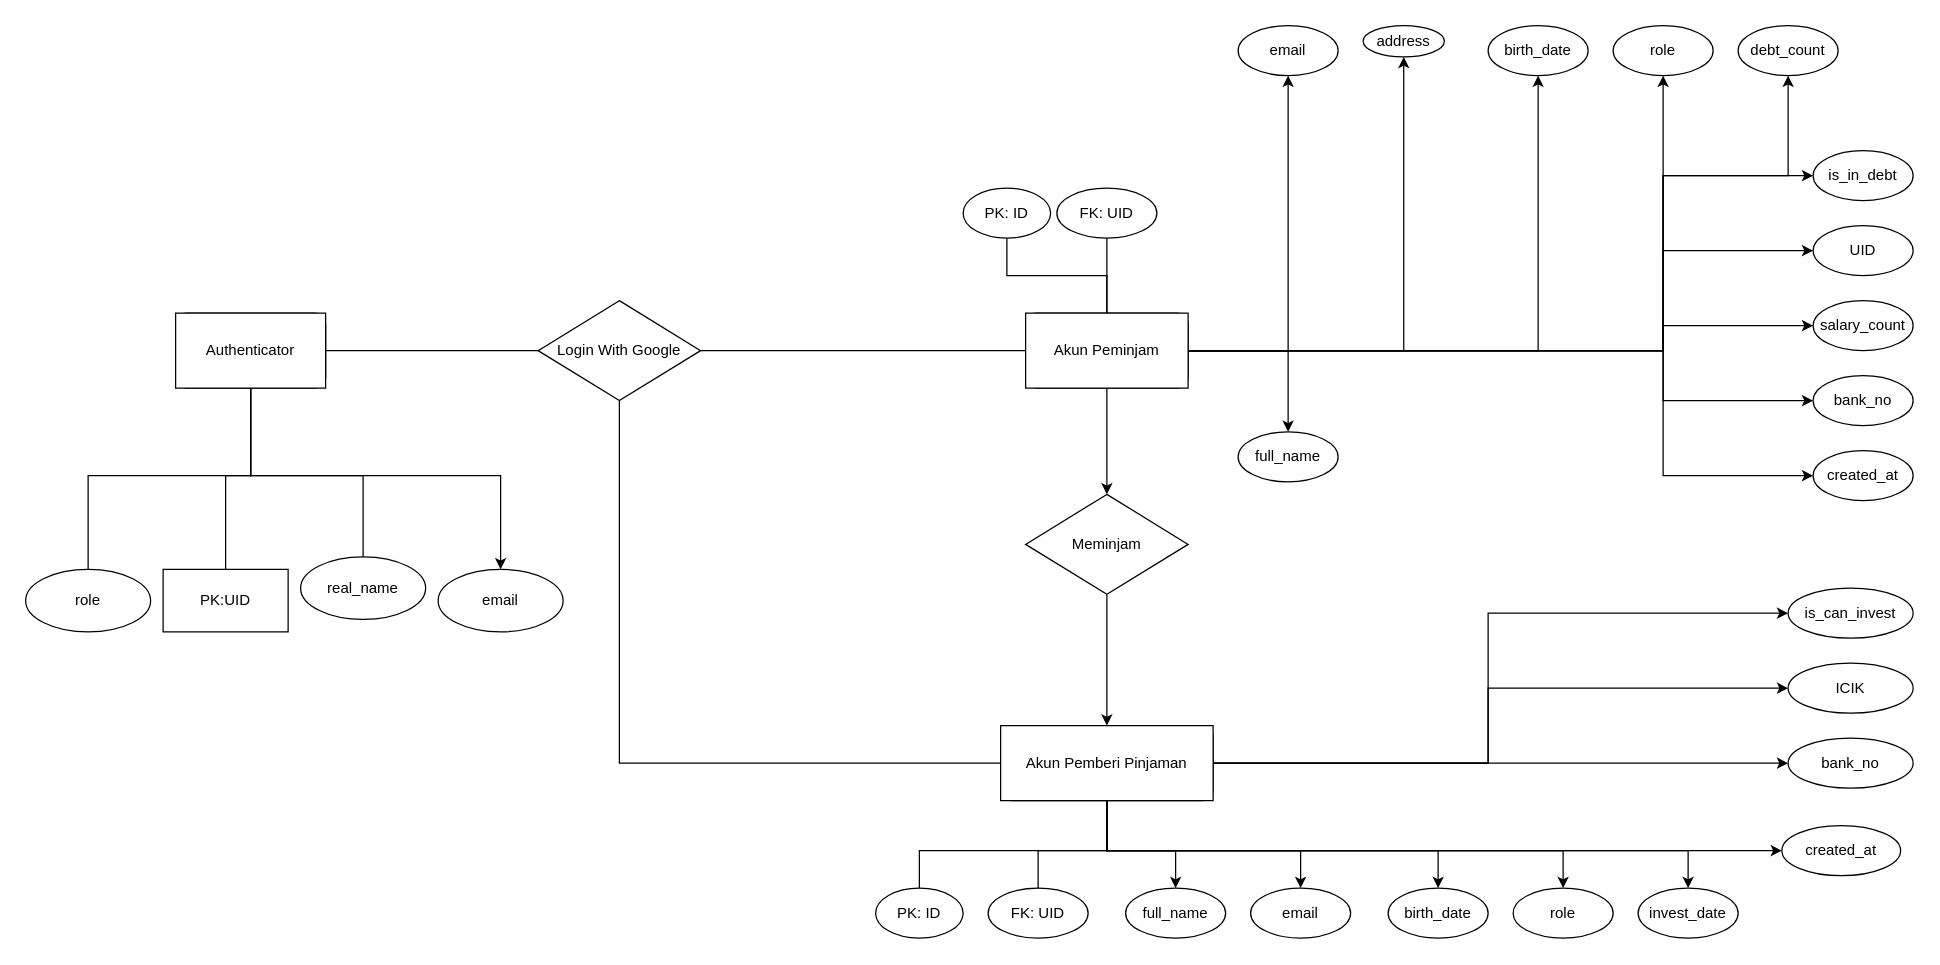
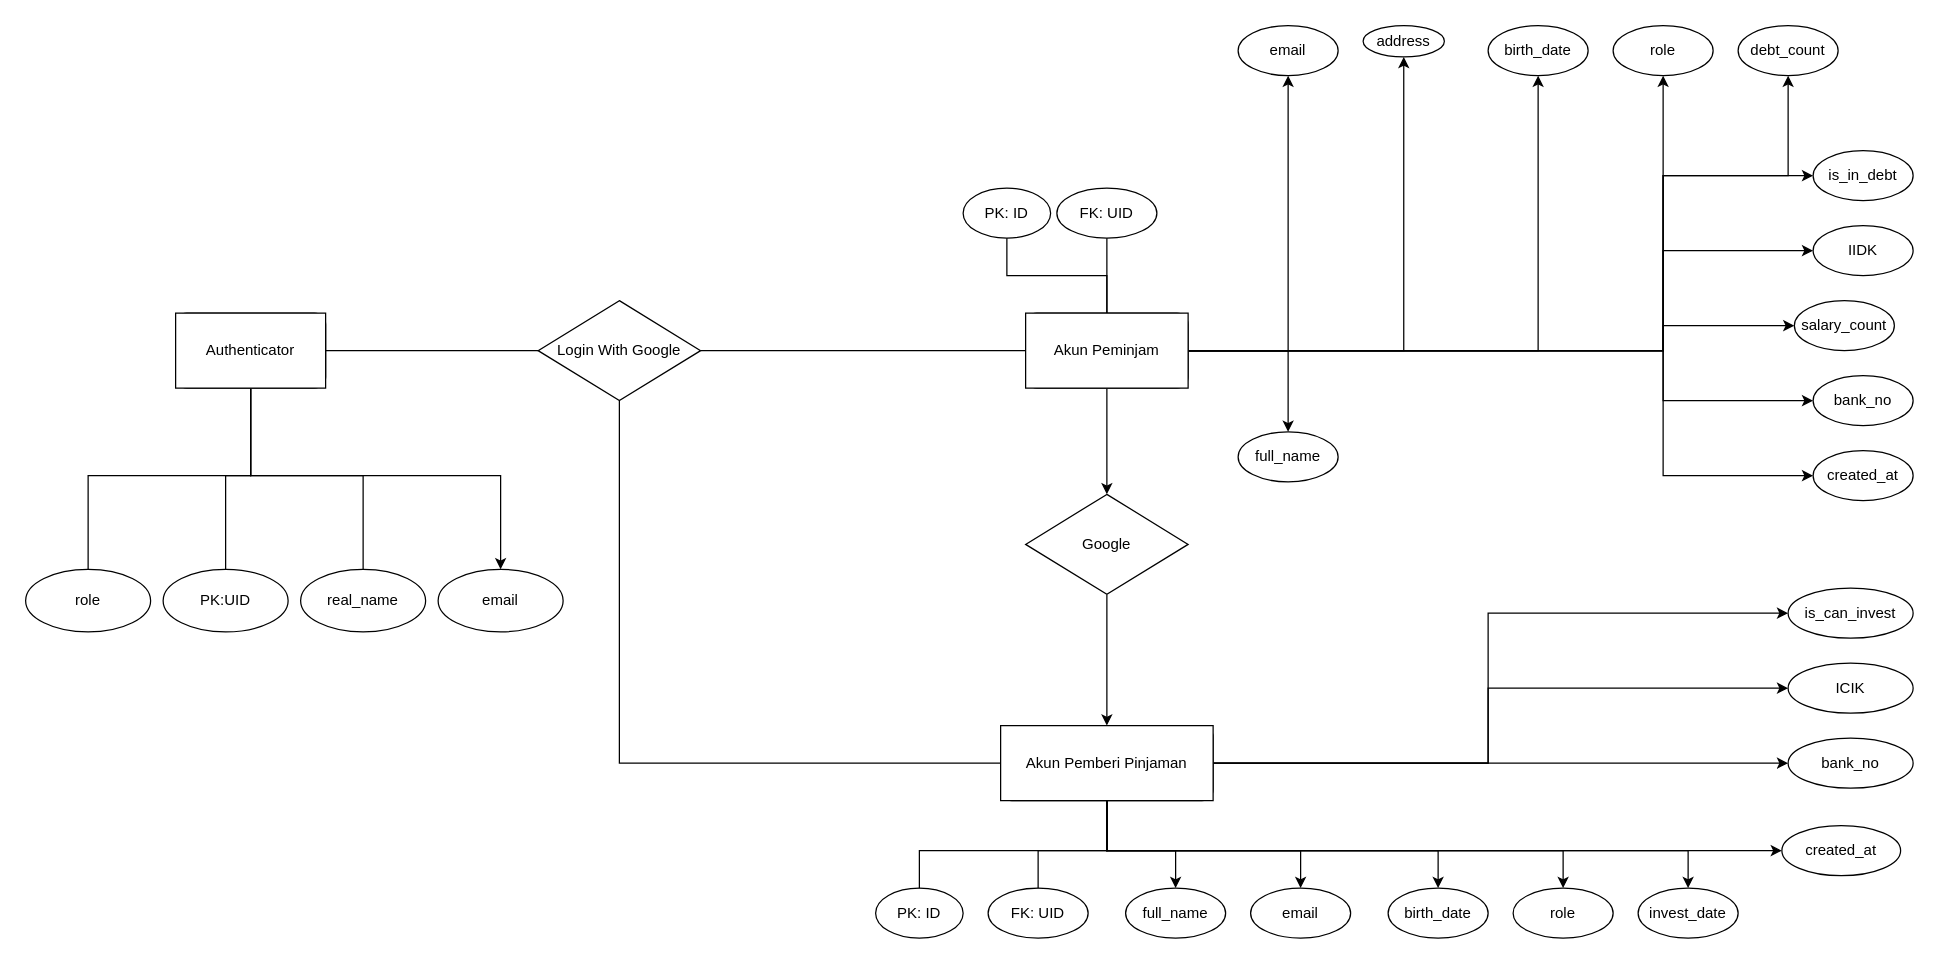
- <mxCell id="54" value="UID" style="ellipse;whiteSpace=wrap;html=1;" parent="1" vertex="1"><mxGeometry x="1450" y="180" width="80" height="40" as="geometry" /></mxCell>
+ <mxCell id="54" value="IIDK" style="ellipse;whiteSpace=wrap;html=1;" parent="1" vertex="1"><mxGeometry x="1450" y="180" width="80" height="40" as="geometry" /></mxCell>
- <mxCell id="55" value="salary_count" style="ellipse;whiteSpace=wrap;html=1;" parent="1" vertex="1"><mxGeometry x="1450" y="240" width="80" height="40" as="geometry" /></mxCell>
+ <mxCell id="55" value="salary_count" style="ellipse;whiteSpace=wrap;html=1;" parent="1" vertex="1"><mxGeometry x="1435" y="240" width="80" height="40" as="geometry" /></mxCell>
- <mxCell id="67" value="Meminjam" style="rhombus;whiteSpace=wrap;html=1;" parent="1" vertex="1"><mxGeometry x="820" y="395" width="130" height="80" as="geometry" /></mxCell>
+ <mxCell id="67" value="Google" style="rhombus;whiteSpace=wrap;html=1;" parent="1" vertex="1"><mxGeometry x="820" y="395" width="130" height="80" as="geometry" /></mxCell>
- <mxCell id="29" value="real_name" style="ellipse;whiteSpace=wrap;html=1;" parent="1" vertex="1"><mxGeometry x="240" y="445" width="100" height="50" as="geometry" /></mxCell>
+ <mxCell id="29" value="real_name" style="ellipse;whiteSpace=wrap;html=1;" parent="1" vertex="1"><mxGeometry x="240" y="455" width="100" height="50" as="geometry" /></mxCell>
- <mxCell id="27" value="PK:UID" style="whiteSpace=wrap;html=1;rounded=0;" parent="1" vertex="1"><mxGeometry y="455" width="100" height="50" as="geometry" x="130" /></mxCell>
+ <mxCell id="27" value="PK:UID" style="ellipse;whiteSpace=wrap;html=1;" parent="1" vertex="1"><mxGeometry y="455" width="100" height="50" as="geometry" x="130" /></mxCell>
